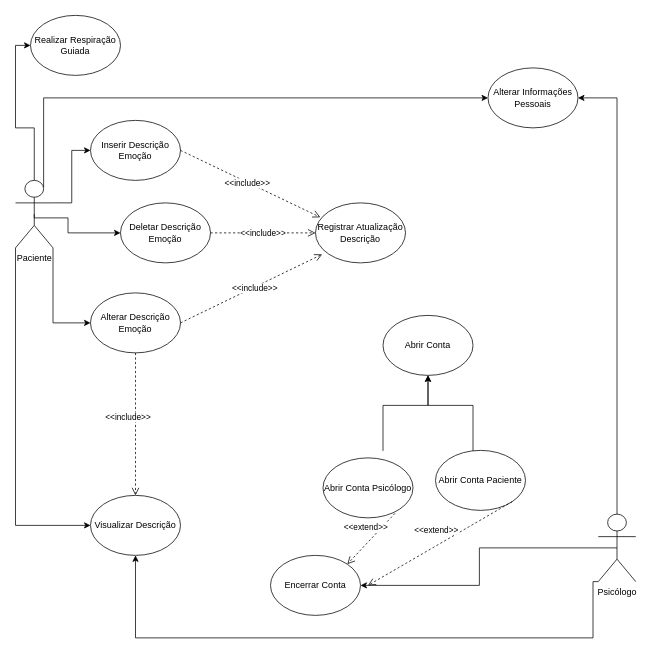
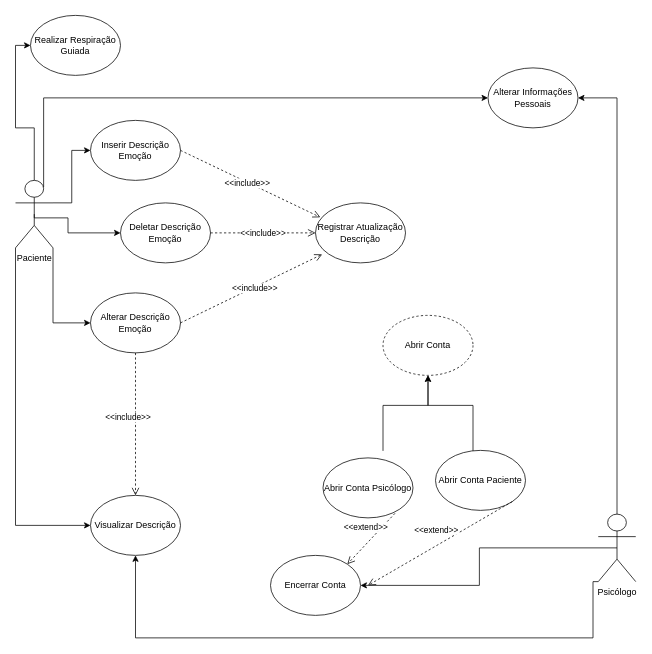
- <mxCell id="16" value="Abrir Conta" style="ellipse;whiteSpace=wrap;html=1;" vertex="1" parent="1"><mxGeometry x="510" y="420" width="120" height="80" as="geometry" /></mxCell>
+ <mxCell id="16" value="Abrir Conta" style="ellipse;whiteSpace=wrap;html=1;dashed=1;" vertex="1" parent="1"><mxGeometry x="510" y="420" width="120" height="80" as="geometry" /></mxCell>
